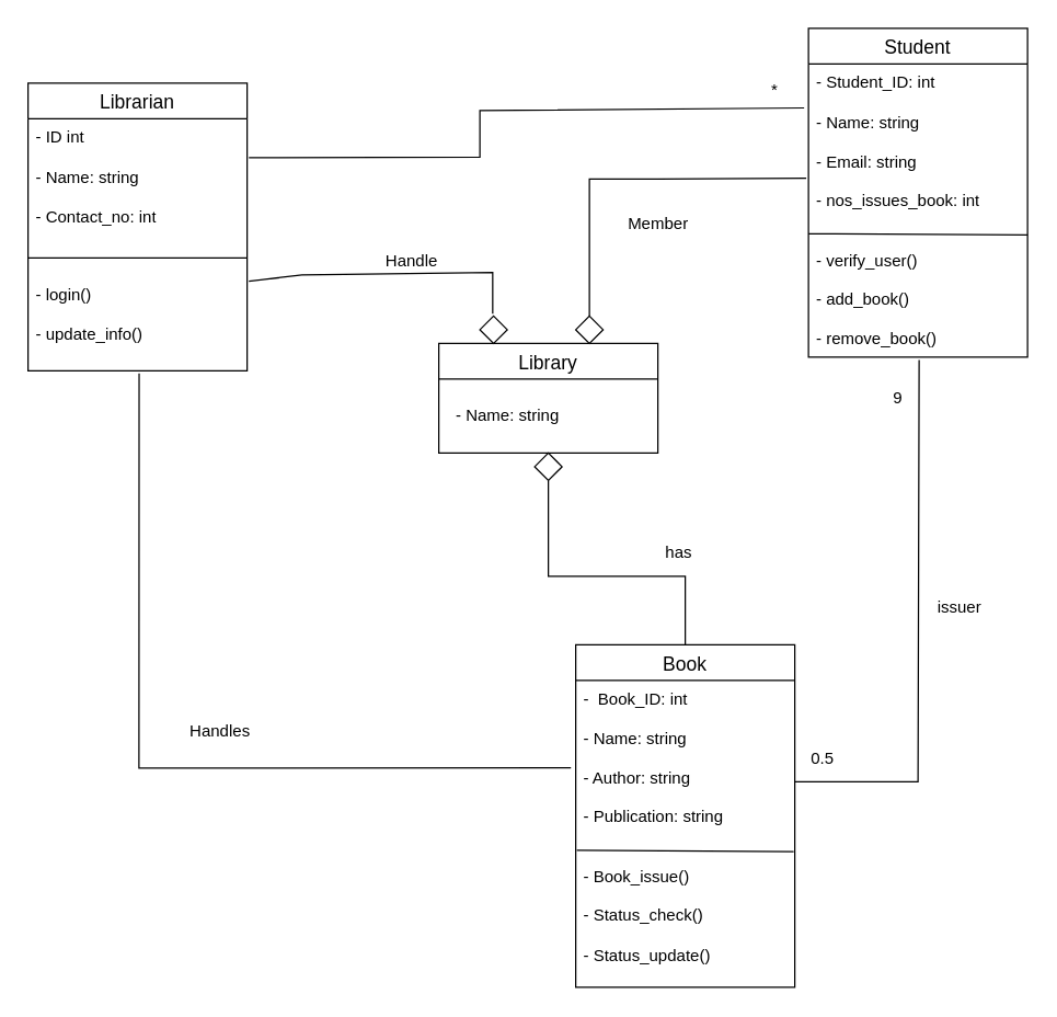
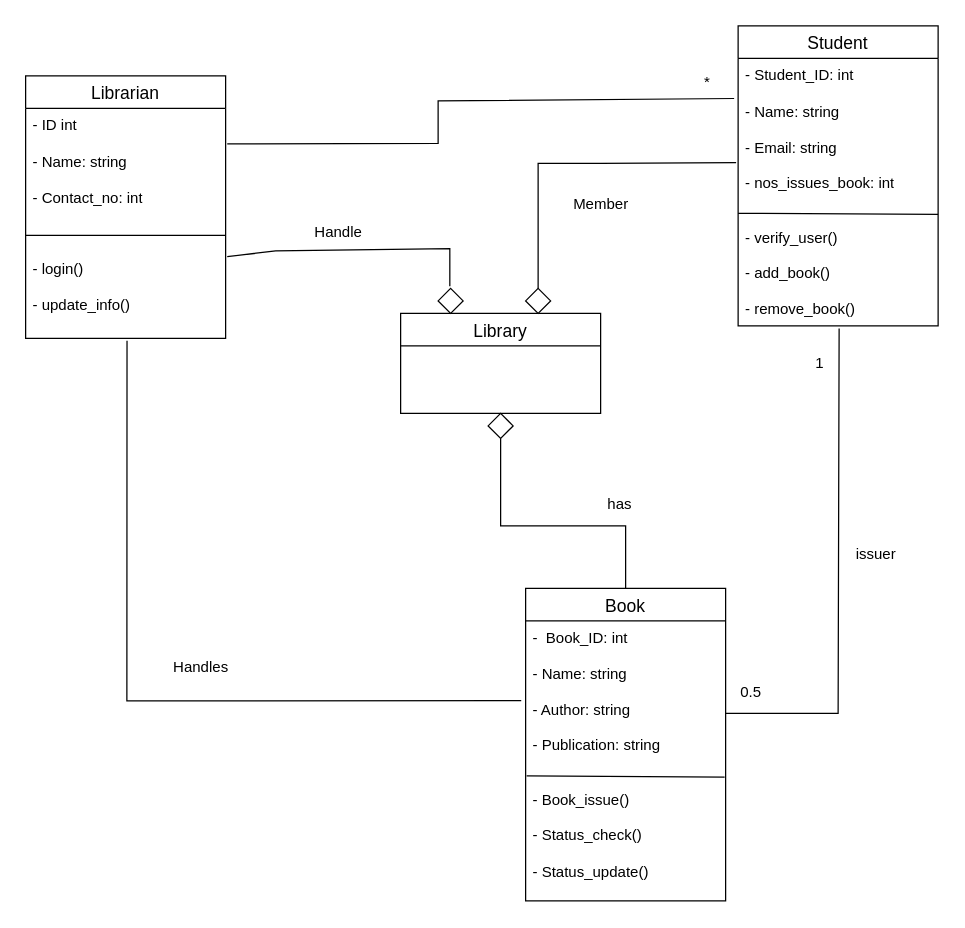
- <mxCell id="17" value="Handle" style="text;html=1;align=center;verticalAlign=middle;resizable=0;points=[];autosize=1;strokeColor=none;fillColor=none;" vertex="1" parent="1"><mxGeometry x="270" y="175" width="60" height="30" as="geometry" /></mxCell>
+ <mxCell id="17" value="Handle" style="text;html=1;align=center;verticalAlign=middle;resizable=0;points=[];autosize=1;strokeColor=none;fillColor=none;" vertex="1" parent="1"><mxGeometry x="240" y="170" width="60" height="30" as="geometry" /></mxCell>
- <mxCell id="26" value="9" style="text;html=1;align=center;verticalAlign=middle;resizable=0;points=[];autosize=1;strokeColor=none;fillColor=none;" vertex="1" parent="1"><mxGeometry x="640" y="275" width="30" height="30" as="geometry" /></mxCell>
+ <mxCell id="26" value="1" style="text;html=1;align=center;verticalAlign=middle;resizable=0;points=[];autosize=1;strokeColor=none;fillColor=none;" vertex="1" parent="1"><mxGeometry x="640" y="275" width="30" height="30" as="geometry" /></mxCell>
- <mxCell id="12" value="- Name: string" style="text;html=1;align=center;verticalAlign=middle;resizable=0;points=[];autosize=1;strokeColor=none;fillColor=none;" vertex="1" parent="1"><mxGeometry x="320" y="288" width="100" height="30" as="geometry" /></mxCell>
